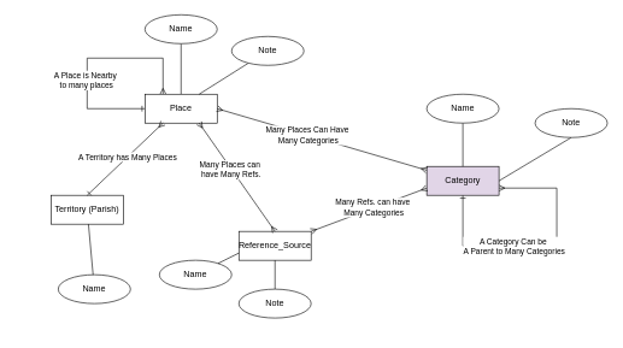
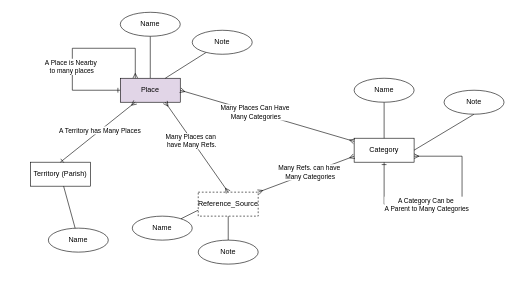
- <mxCell id="6" value="Place" style="whiteSpace=wrap;html=1;align=center;" vertex="1" parent="2"><mxGeometry y="110" width="100" height="40" as="geometry" /></mxCell>
+ <mxCell id="6" value="Place" style="whiteSpace=wrap;html=1;align=center;fillColor=#e1d5e7;" vertex="1" parent="2"><mxGeometry y="110" width="100" height="40" as="geometry" /></mxCell>
- <mxCell id="13" value="Category" style="whiteSpace=wrap;html=1;align=center;fillColor=#e1d5e7;" vertex="1" parent="10"><mxGeometry y="100" width="100" height="40" as="geometry" /></mxCell>
+ <mxCell id="13" value="Category" style="whiteSpace=wrap;html=1;align=center;" vertex="1" parent="10"><mxGeometry y="100" width="100" height="40" as="geometry" /></mxCell>
- <mxCell id="19" value="Territory (Parish)" style="whiteSpace=wrap;html=1;align=center;" vertex="1" parent="18"><mxGeometry x="50" y="30" width="100" height="40" as="geometry" /></mxCell>
+ <mxCell id="19" value="Territory (Parish)" style="whiteSpace=wrap;html=1;align=center;" vertex="1" parent="18"><mxGeometry x="30" y="30" width="100" height="40" as="geometry" /></mxCell>
- <mxCell id="25" value="Reference_Source" style="whiteSpace=wrap;html=1;align=center;" vertex="1" parent="24"><mxGeometry x="60" width="100" height="40" as="geometry" /></mxCell>
+ <mxCell id="25" value="Reference_Source" style="whiteSpace=wrap;html=1;align=center;dashed=1;" vertex="1" parent="24"><mxGeometry x="60" width="100" height="40" as="geometry" /></mxCell>
